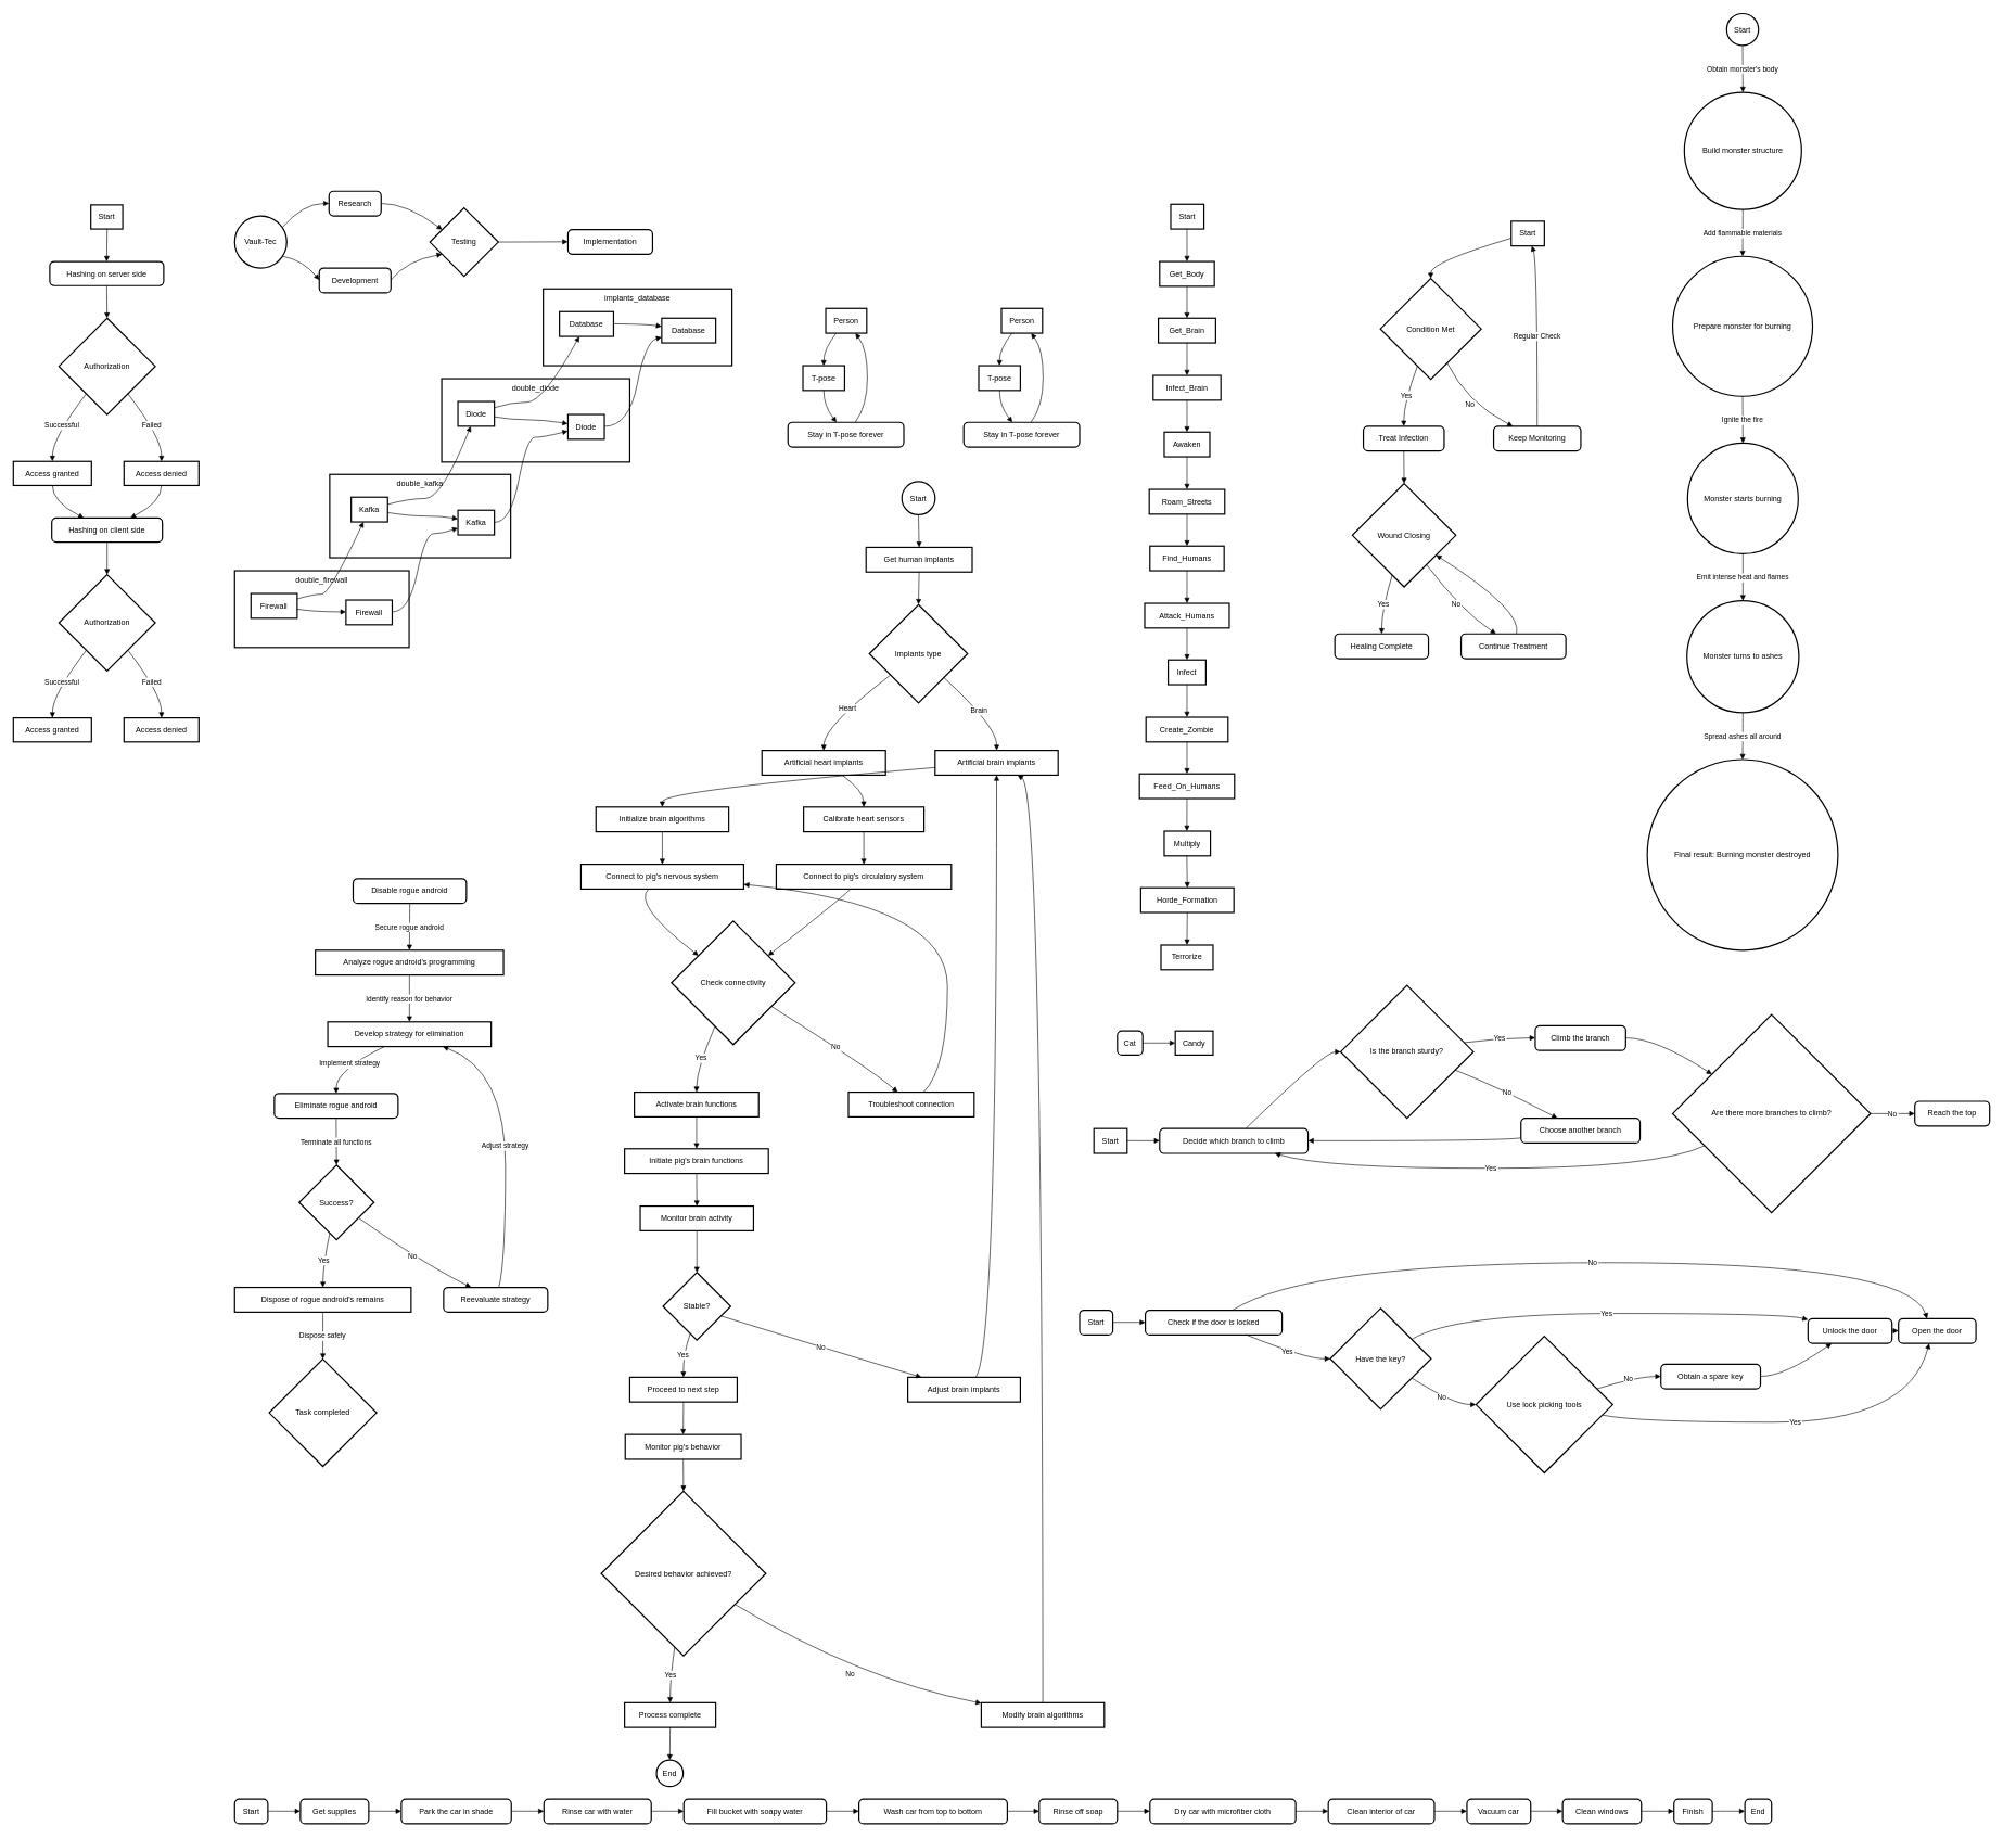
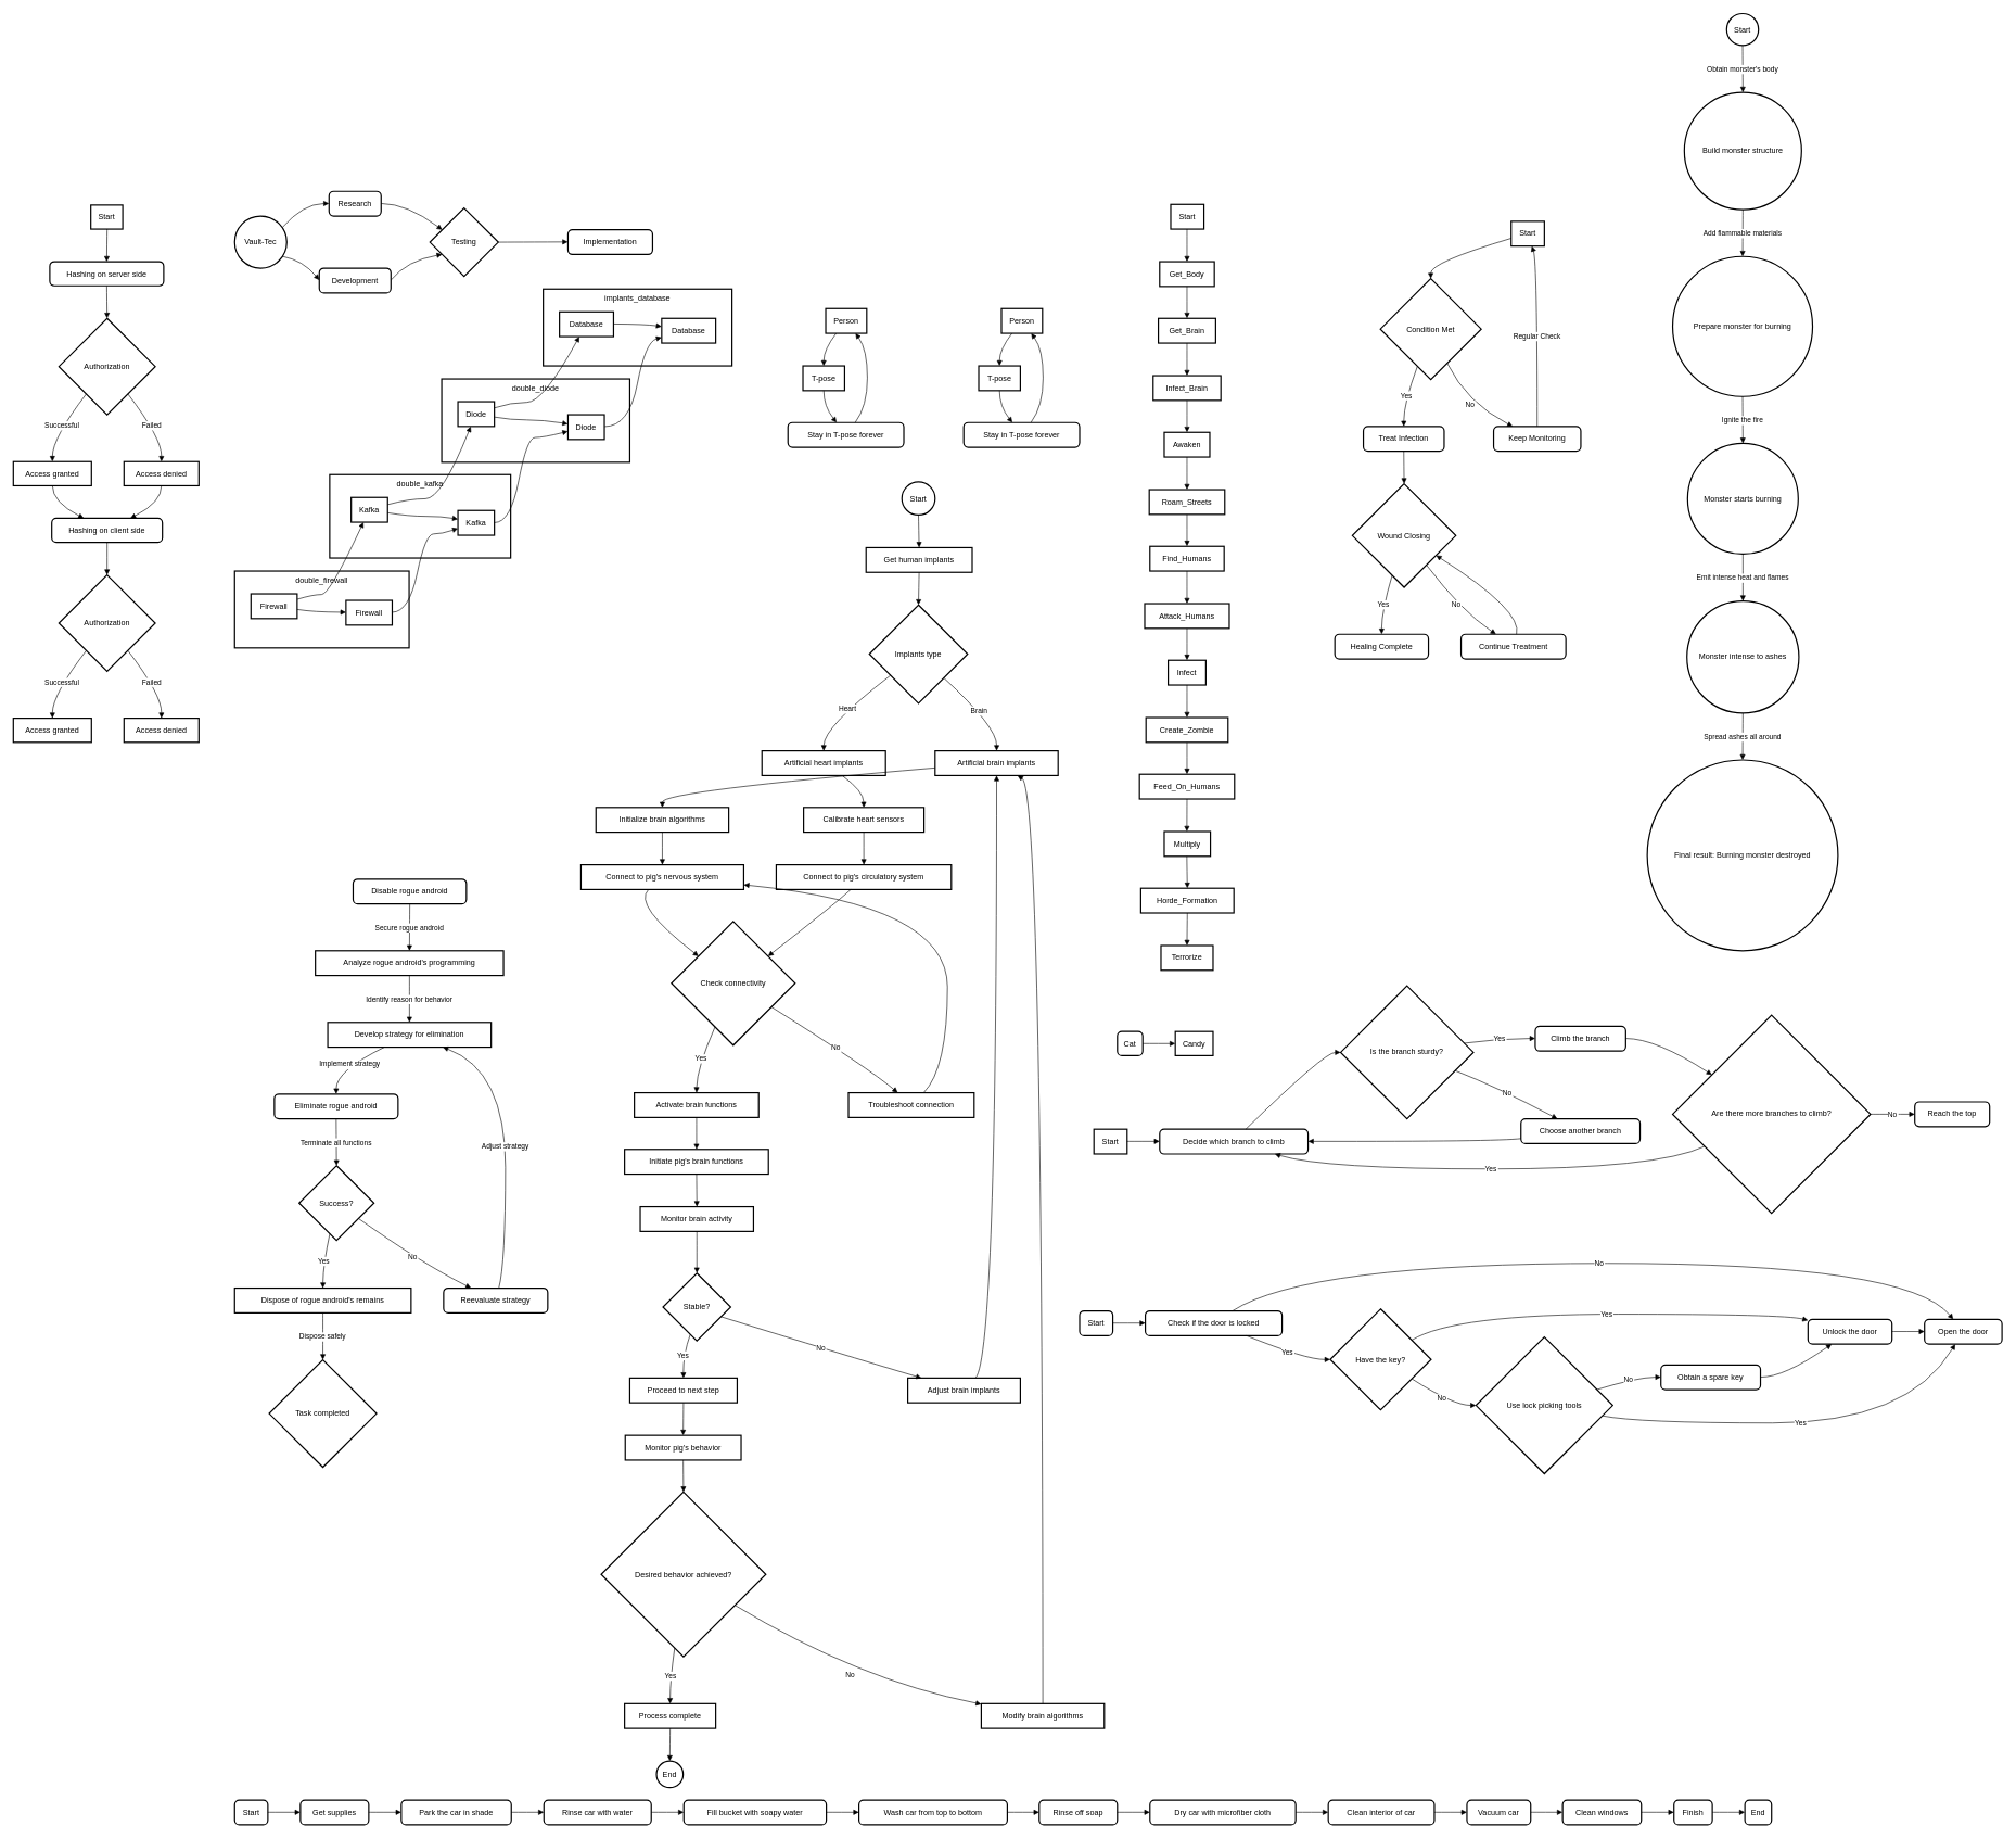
- <mxCell id="214" value="Monster turns to ashes" style="ellipse;aspect=fixed;strokeWidth=2;whiteSpace=wrap;" parent="1" vertex="1"><mxGeometry x="2591" y="922" width="172" height="172" as="geometry" /></mxCell>
+ <mxCell id="214" value="Monster intense to ashes" style="ellipse;aspect=fixed;strokeWidth=2;whiteSpace=wrap;" parent="1" vertex="1"><mxGeometry x="2591" y="922" width="172" height="172" as="geometry" /></mxCell>
- <mxCell id="163" value="Open the door" style="rounded=1;absoluteArcSize=1;arcSize=14;whiteSpace=wrap;strokeWidth=2;" parent="1" vertex="1"><mxGeometry x="2916" y="2025" width="119" height="38" as="geometry" /></mxCell>
+ <mxCell id="163" value="Open the door" style="rounded=1;absoluteArcSize=1;arcSize=14;whiteSpace=wrap;strokeWidth=2;" parent="1" vertex="1"><mxGeometry x="2956" y="2025" width="119" height="38" as="geometry" /></mxCell>
